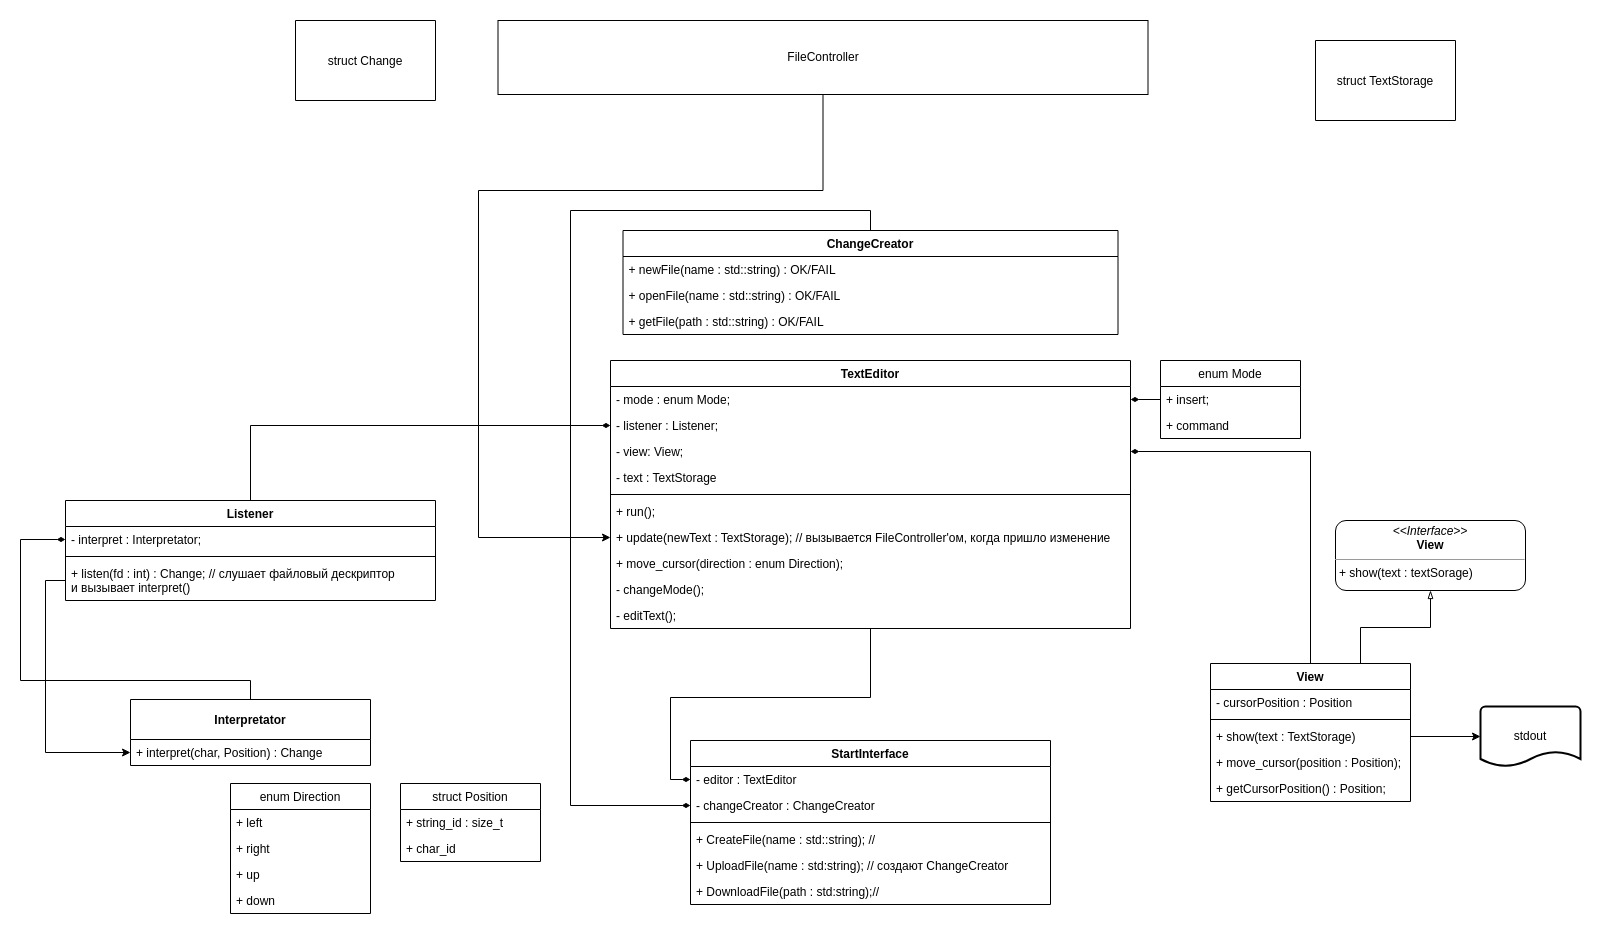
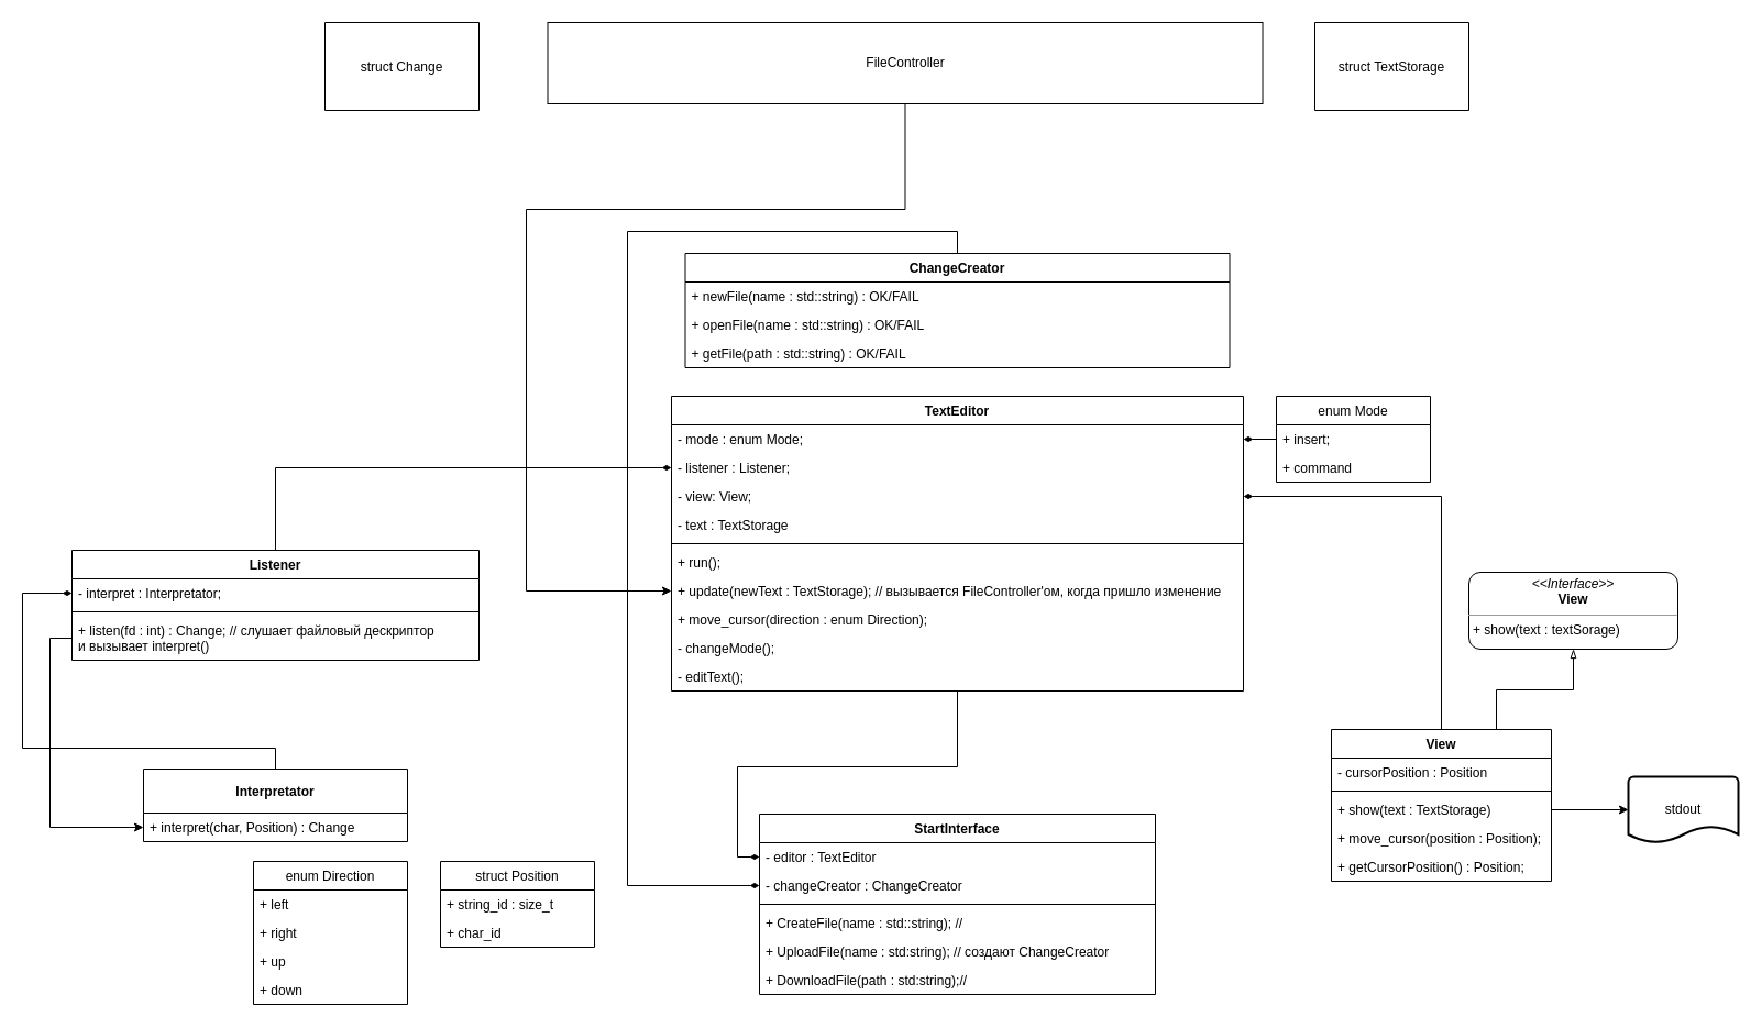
- <mxCell id="50" value="struct TextStorage" style="swimlane;fontStyle=0;childLayout=stackLayout;horizontal=1;startSize=80;fillColor=none;horizontalStack=0;resizeParent=1;resizeParentMax=0;resizeLast=0;collapsible=1;marginBottom=0;" vertex="1" parent="1"><mxGeometry x="1315" y="40" width="140" height="80" as="geometry" /></mxCell>
+ <mxCell id="50" value="struct TextStorage" style="swimlane;fontStyle=0;childLayout=stackLayout;horizontal=1;startSize=80;fillColor=none;horizontalStack=0;resizeParent=1;resizeParentMax=0;resizeLast=0;collapsible=1;marginBottom=0;" vertex="1" parent="1"><mxGeometry x="1195" y="20" width="140" height="80" as="geometry" /></mxCell>
